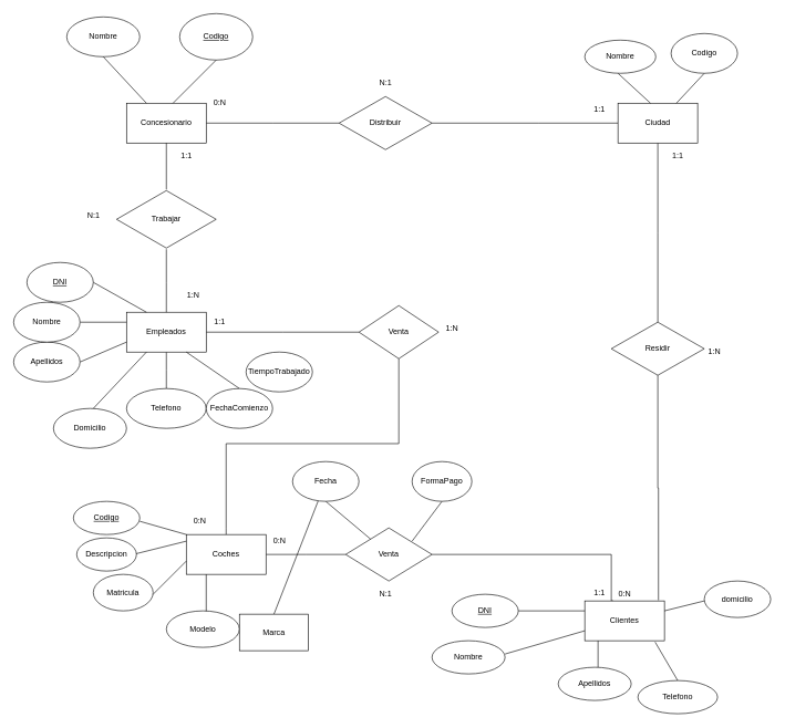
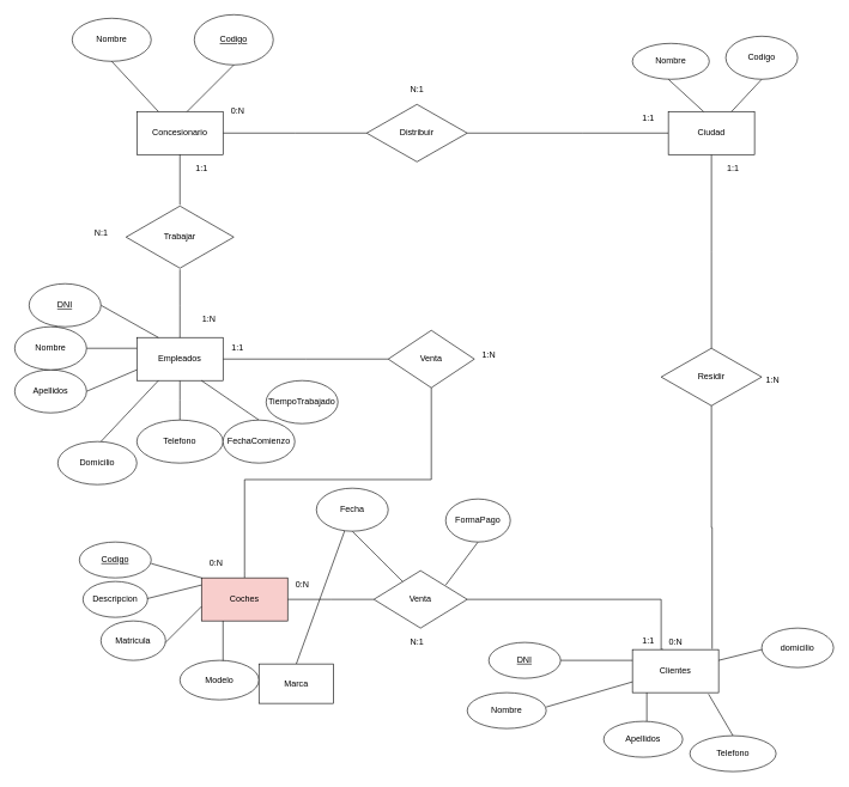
- <mxCell id="45" value="Fecha" style="ellipse;whiteSpace=wrap;html=1;" parent="1" vertex="1"><mxGeometry x="440" y="695" width="100" height="60" as="geometry" /></mxCell>
+ <mxCell id="45" value="Fecha" style="ellipse;whiteSpace=wrap;html=1;" parent="1" vertex="1"><mxGeometry x="440" y="680" width="100" height="60" as="geometry" /></mxCell>
- <mxCell id="29" value="Coches" style="rounded=0;whiteSpace=wrap;html=1;" parent="1" vertex="1"><mxGeometry x="280" y="805" width="120" height="60" as="geometry" /></mxCell>
+ <mxCell id="29" value="Coches" style="rounded=0;whiteSpace=wrap;html=1;fillColor=#f8cecc;" parent="1" vertex="1"><mxGeometry x="280" y="805" width="120" height="60" as="geometry" /></mxCell>
